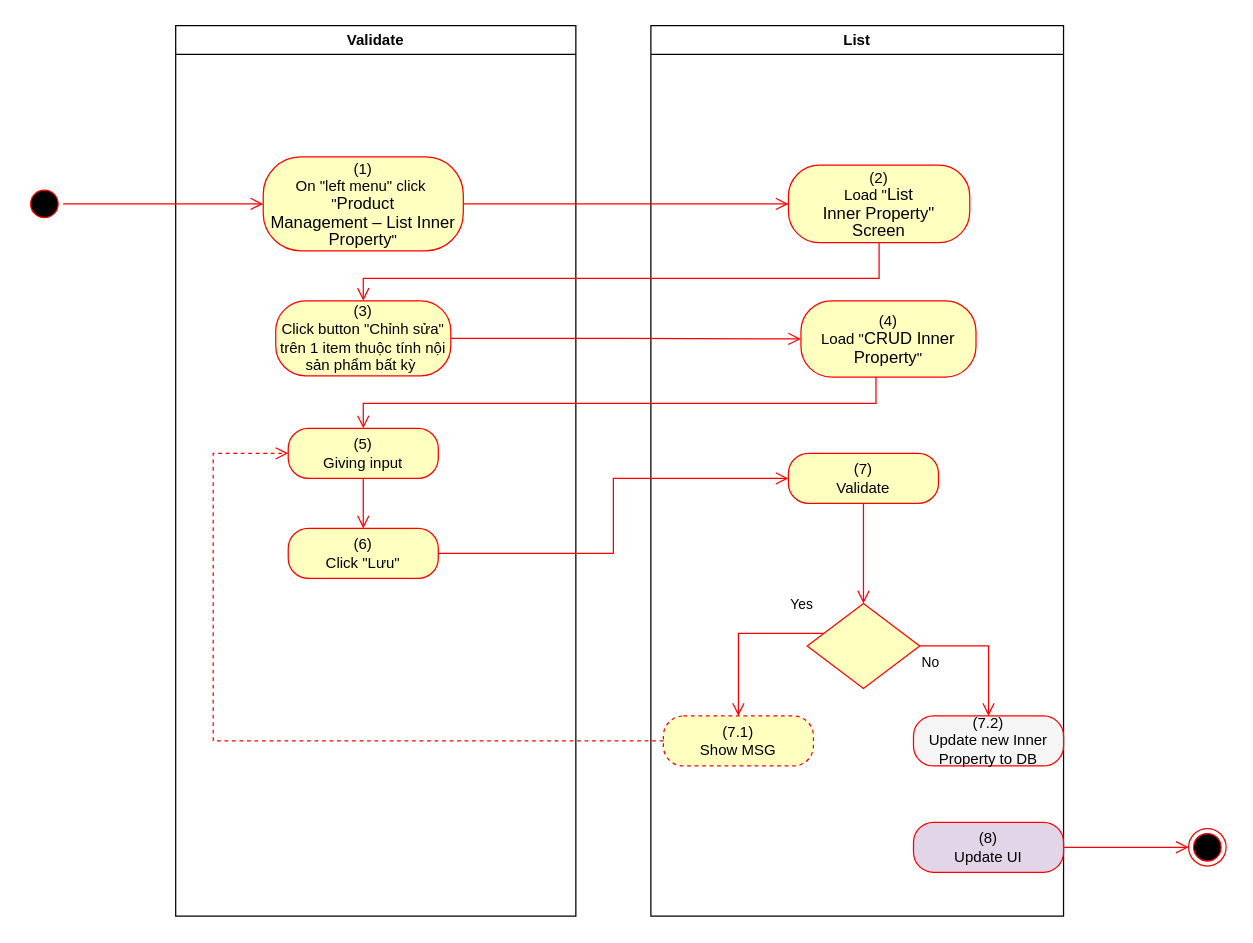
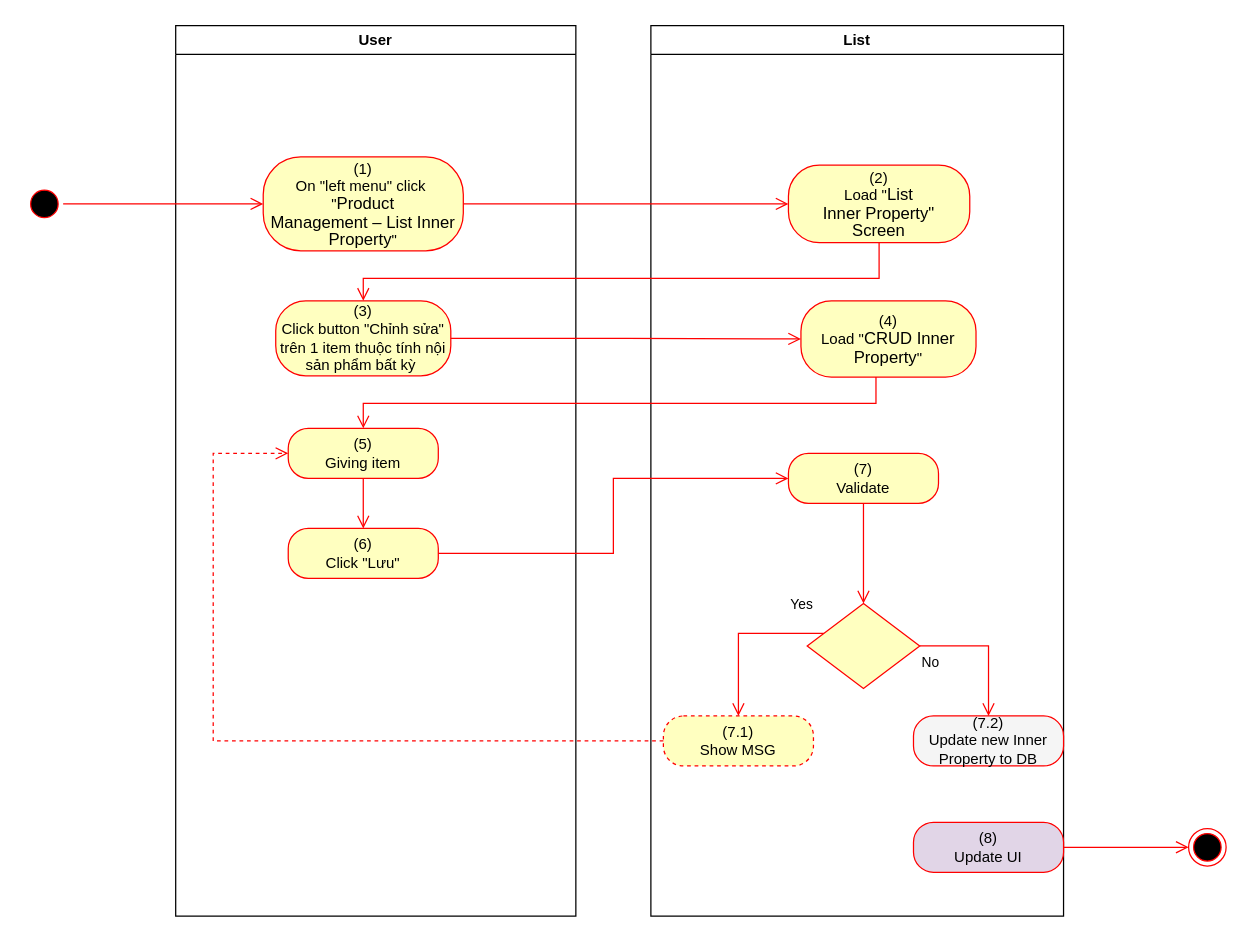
- <mxCell id="2" value="Validate" style="swimlane;whiteSpace=wrap" vertex="1" parent="1"><mxGeometry x="140" y="20" width="320" height="712" as="geometry"><mxRectangle x="120" y="128" width="60" height="23" as="alternateBounds" /></mxGeometry></mxCell>
+ <mxCell id="2" value="User" style="swimlane;whiteSpace=wrap" vertex="1" parent="1"><mxGeometry x="140" y="20" width="320" height="712" as="geometry"><mxRectangle x="120" y="128" width="60" height="23" as="alternateBounds" /></mxGeometry></mxCell>
- <mxCell id="6" value="(5)&lt;br&gt;Giving input" style="rounded=1;whiteSpace=wrap;html=1;arcSize=40;fontColor=#000000;fillColor=#ffffc0;strokeColor=#ff0000;" vertex="1" parent="2"><mxGeometry x="90" y="322" width="120" height="40" as="geometry" /></mxCell>
+ <mxCell id="6" value="(5)&lt;br&gt;Giving item" style="rounded=1;whiteSpace=wrap;html=1;arcSize=40;fontColor=#000000;fillColor=#ffffc0;strokeColor=#ff0000;" vertex="1" parent="2"><mxGeometry x="90" y="322" width="120" height="40" as="geometry" /></mxCell>
